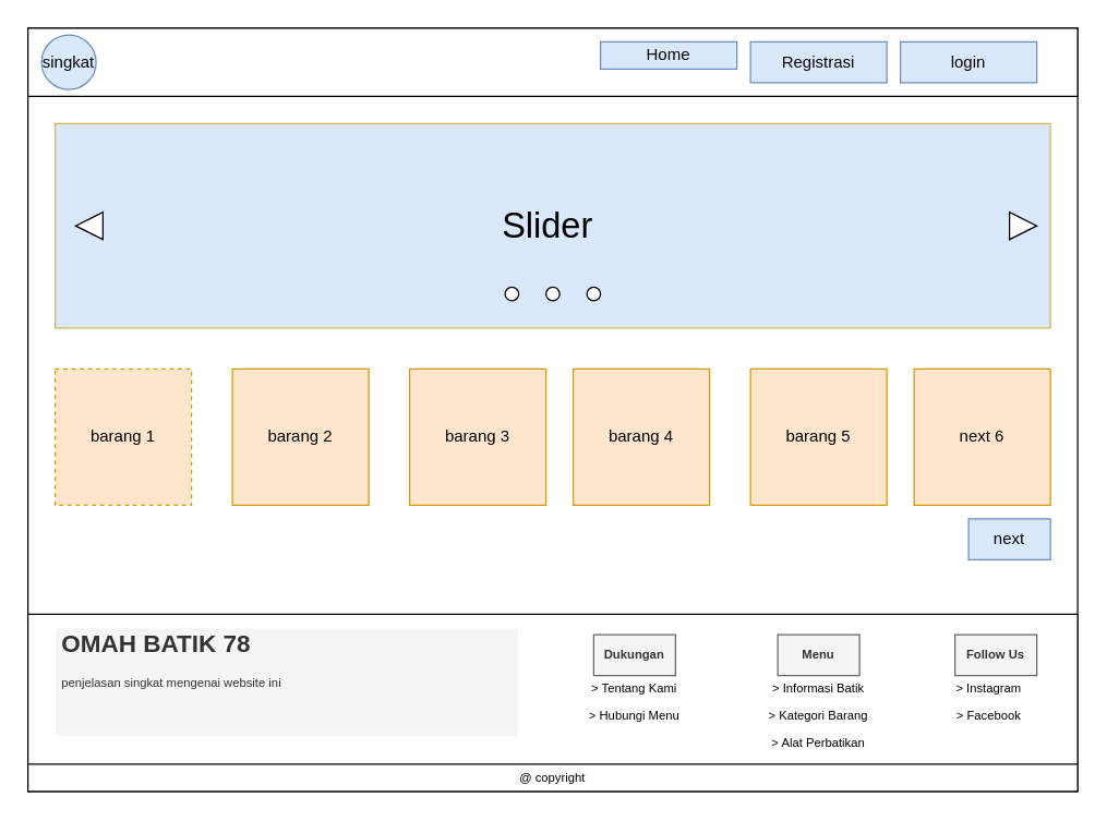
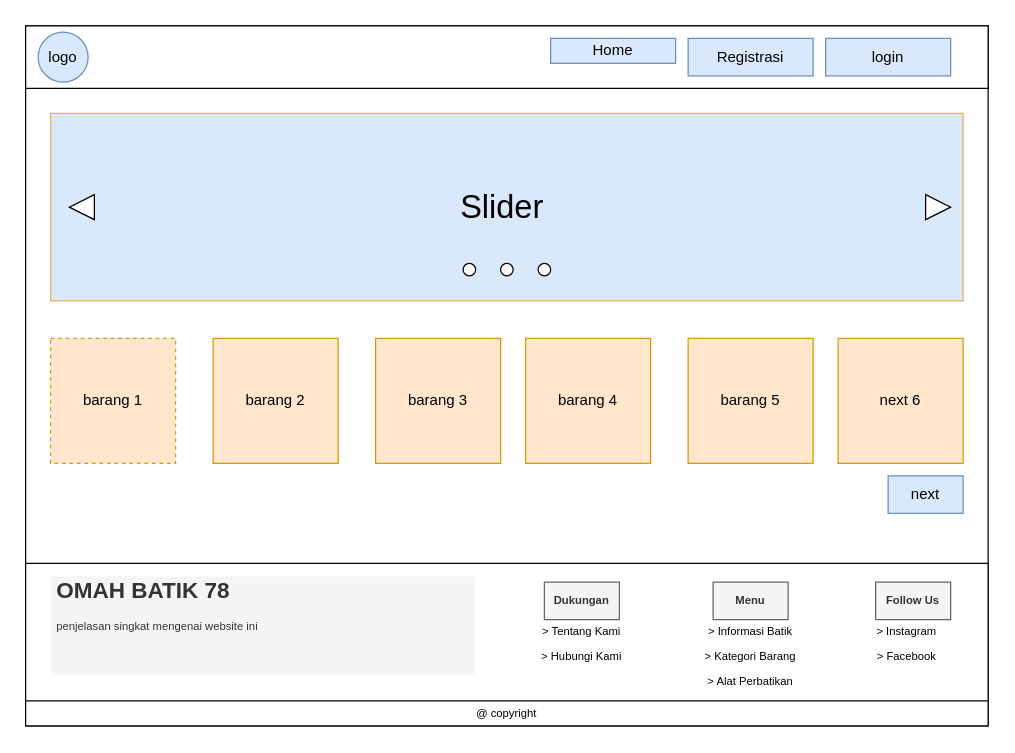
- <mxCell id="6" value="singkat" style="ellipse;whiteSpace=wrap;html=1;aspect=fixed;fillColor=#dae8fc;strokeColor=#6c8ebf;" parent="1" vertex="1"><mxGeometry x="30" y="25" width="40" height="40" as="geometry" /></mxCell>
+ <mxCell id="6" value="logo" style="ellipse;whiteSpace=wrap;html=1;aspect=fixed;fillColor=#dae8fc;strokeColor=#6c8ebf;" parent="1" vertex="1"><mxGeometry x="30" y="25" width="40" height="40" as="geometry" /></mxCell>
- <mxCell id="29" value="&amp;gt; Hubungi Menu" style="text;html=1;strokeColor=none;fillColor=none;align=center;verticalAlign=middle;whiteSpace=wrap;rounded=0;fontSize=9;" vertex="1" parent="1"><mxGeometry x="430" y="515" width="70" height="20" as="geometry" /></mxCell>
+ <mxCell id="29" value="&amp;gt; Hubungi Kami" style="text;html=1;strokeColor=none;fillColor=none;align=center;verticalAlign=middle;whiteSpace=wrap;rounded=0;fontSize=9;" vertex="1" parent="1"><mxGeometry x="430" y="515" width="70" height="20" as="geometry" /></mxCell>
